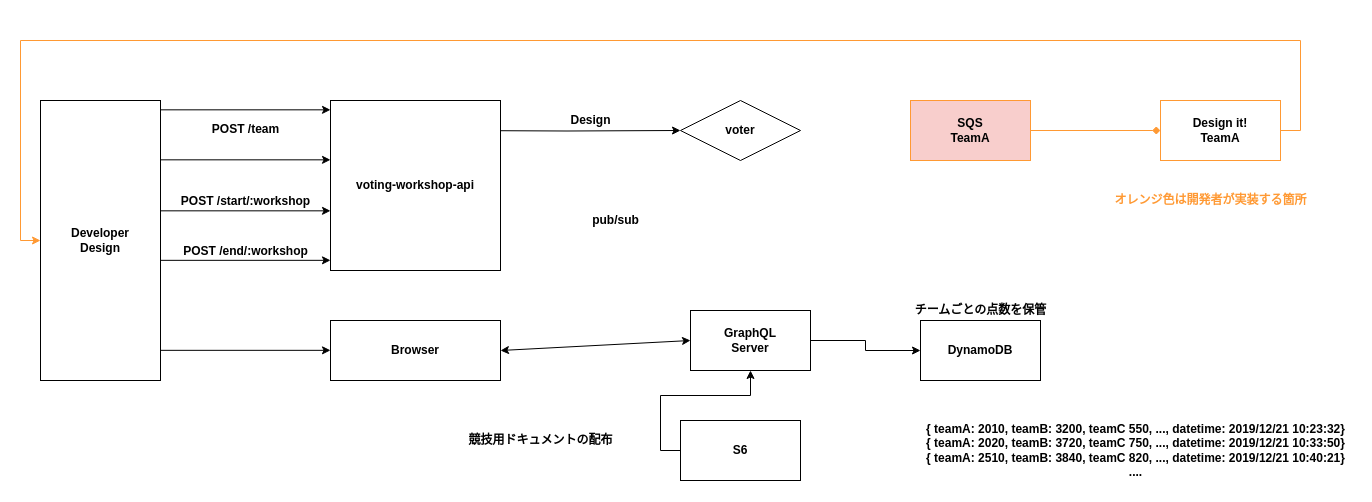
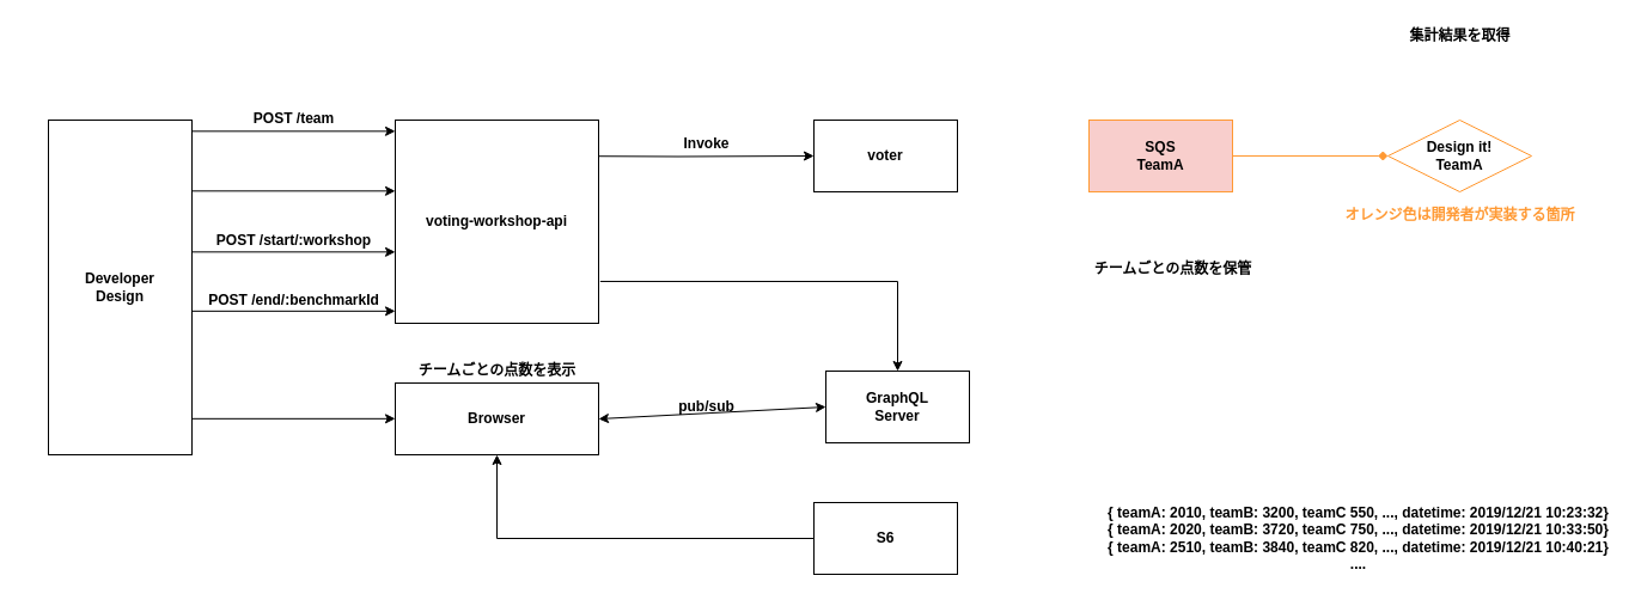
+ <mxCell id="24" value="&lt;b&gt;集計結果を取得&lt;/b&gt;" style="text;html=1;align=center;verticalAlign=middle;resizable=0;points=[];;autosize=1;" parent="1" vertex="1"><mxGeometry x="1170" y="20" width="100" height="20" as="geometry" /></mxCell>
- <mxCell id="14" style="edgeStyle=orthogonalEdgeStyle;rounded=0;orthogonalLoop=1;jettySize=auto;html=1;exitX=1;exitY=0.5;exitDx=0;exitDy=0;entryX=0;entryY=0.5;entryDx=0;entryDy=0;strokeColor=#FF9933;" parent="1" source="15" target="9" edge="1"><mxGeometry relative="1" as="geometry"><Array as="points"><mxPoint x="1300" y="130" /><mxPoint x="1300" y="40" /><mxPoint x="20" y="40" /><mxPoint x="20" y="240" /></Array></mxGeometry></mxCell>
- <mxCell id="22" value="Design" style="text;html=1;align=center;verticalAlign=middle;resizable=0;points=[];;autosize=1;fontStyle=1" parent="1" vertex="1"><mxGeometry x="565" y="110" width="50" height="20" as="geometry" /></mxCell>
+ <mxCell id="22" value="Invoke" style="text;html=1;align=center;verticalAlign=middle;resizable=0;points=[];;autosize=1;fontStyle=1" parent="1" vertex="1"><mxGeometry x="565" y="110" width="50" height="20" as="geometry" /></mxCell>
- <mxCell id="32" value="POST /team" style="text;html=1;align=center;verticalAlign=middle;resizable=0;points=[];;autosize=1;fontStyle=1" vertex="1" parent="1"><mxGeometry x="205" y="118.5" width="80" height="20" as="geometry" /></mxCell>
+ <mxCell id="32" value="POST /team" style="text;html=1;align=center;verticalAlign=middle;resizable=0;points=[];;autosize=1;fontStyle=1" vertex="1" parent="1"><mxGeometry x="205" y="88.5" width="80" height="20" as="geometry" /></mxCell>
- <mxCell id="2" value="&lt;b&gt;voter&lt;br&gt;&lt;/b&gt;" style="rhombus;whiteSpace=wrap;html=1;" parent="1" vertex="1"><mxGeometry x="680" y="100" width="120" height="60" as="geometry" /></mxCell>
+ <mxCell id="2" value="&lt;b&gt;voter&lt;br&gt;&lt;/b&gt;" style="rounded=0;whiteSpace=wrap;html=1;" parent="1" vertex="1"><mxGeometry x="680" y="100" width="120" height="60" as="geometry" /></mxCell>
- <mxCell id="15" value="&lt;b&gt;Design it!&lt;br&gt;TeamA&lt;br&gt;&lt;/b&gt;" style="rounded=0;whiteSpace=wrap;html=1;strokeColor=#FF9933;" parent="1" vertex="1"><mxGeometry x="1160" y="100" width="120" height="60" as="geometry" /></mxCell>
+ <mxCell id="15" value="&lt;b&gt;Design it!&lt;br&gt;TeamA&lt;br&gt;&lt;/b&gt;" style="rhombus;whiteSpace=wrap;html=1;strokeColor=#FF9933;" parent="1" vertex="1"><mxGeometry x="1160" y="100" width="120" height="60" as="geometry" /></mxCell>
- <mxCell id="29" value="&lt;b&gt;&lt;font color=&quot;#ff9933&quot;&gt;オレンジ色は開発者が実装する箇所&lt;/font&gt;&lt;/b&gt;" style="text;html=1;align=center;verticalAlign=middle;resizable=0;points=[];;autosize=1;" parent="1" vertex="1"><mxGeometry x="1105" y="190" width="210" height="20" as="geometry" /></mxCell>
+ <mxCell id="29" value="&lt;b&gt;&lt;font color=&quot;#ff9933&quot;&gt;オレンジ色は開発者が実装する箇所&lt;/font&gt;&lt;/b&gt;" style="text;html=1;align=center;verticalAlign=middle;resizable=0;points=[];;autosize=1;" parent="1" vertex="1"><mxGeometry x="1115" y="170" width="210" height="20" as="geometry" /></mxCell>
- <mxCell id="20" value="&lt;b&gt;pub/sub&lt;/b&gt;" style="text;html=1;align=center;verticalAlign=middle;resizable=0;points=[];;autosize=1;" parent="1" vertex="1"><mxGeometry x="585" y="210" width="60" height="20" as="geometry" /></mxCell>
+ <mxCell id="20" value="&lt;b&gt;pub/sub&lt;/b&gt;" style="text;html=1;align=center;verticalAlign=middle;resizable=0;points=[];;autosize=1;" parent="1" vertex="1"><mxGeometry x="560" y="330" width="60" height="20" as="geometry" /></mxCell>
+ <mxCell id="11" style="edgeStyle=orthogonalEdgeStyle;rounded=0;orthogonalLoop=1;jettySize=auto;html=1;exitX=1.008;exitY=0.794;exitDx=0;exitDy=0;exitPerimeter=0;" parent="1" source="10" target="4" edge="1"><mxGeometry relative="1" as="geometry"><mxPoint x="450" y="200" as="sourcePoint" /></mxGeometry></mxCell>
- <mxCell id="13" value="POST /end/:workshop" style="text;html=1;align=center;verticalAlign=middle;resizable=0;points=[];;autosize=1;fontStyle=1" parent="1" vertex="1"><mxGeometry x="165" y="240.5" width="160" height="20" as="geometry" /></mxCell>
+ <mxCell id="13" value="POST /end/:benchmarkId" style="text;html=1;align=center;verticalAlign=middle;resizable=0;points=[];;autosize=1;fontStyle=1" parent="1" vertex="1"><mxGeometry x="165" y="240.5" width="160" height="20" as="geometry" /></mxCell>
+ <mxCell id="21" value="&lt;b&gt;チームごとの点数を表示&lt;/b&gt;" style="text;html=1;align=center;verticalAlign=middle;resizable=0;points=[];;autosize=1;" parent="1" vertex="1"><mxGeometry x="340" y="300" width="150" height="20" as="geometry" /></mxCell>
- <mxCell id="28" value="&lt;b&gt;チームごとの点数を保管&lt;/b&gt;" style="text;html=1;align=center;verticalAlign=middle;resizable=0;points=[];;autosize=1;" parent="1" vertex="1"><mxGeometry x="905" y="300" width="150" height="20" as="geometry" /></mxCell>
+ <mxCell id="28" value="&lt;b&gt;チームごとの点数を保管&lt;/b&gt;" style="text;html=1;align=center;verticalAlign=middle;resizable=0;points=[];;autosize=1;" parent="1" vertex="1"><mxGeometry x="905" y="215" width="150" height="20" as="geometry" /></mxCell>
- <mxCell id="3" style="edgeStyle=orthogonalEdgeStyle;rounded=0;orthogonalLoop=1;jettySize=auto;html=1;exitX=1;exitY=0.5;exitDx=0;exitDy=0;entryX=0;entryY=0.5;entryDx=0;entryDy=0;" parent="1" source="4" target="5" edge="1"><mxGeometry relative="1" as="geometry" /></mxCell>
- <mxCell id="5" value="&lt;b&gt;DynamoDB&lt;br&gt;&lt;/b&gt;" style="rounded=0;whiteSpace=wrap;html=1;" parent="1" vertex="1"><mxGeometry x="920" y="320" width="120" height="60" as="geometry" /></mxCell>
- <mxCell id="25" style="edgeStyle=orthogonalEdgeStyle;rounded=0;orthogonalLoop=1;jettySize=auto;html=1;exitX=0;exitY=0.5;exitDx=0;exitDy=0;strokeColor=#000000;" parent="1" source="26" target="4" edge="1"><mxGeometry relative="1" as="geometry" /></mxCell>
+ <mxCell id="25" style="edgeStyle=orthogonalEdgeStyle;rounded=0;orthogonalLoop=1;jettySize=auto;html=1;exitX=0;exitY=0.5;exitDx=0;exitDy=0;entryX=0.5;entryY=1;entryDx=0;entryDy=0;strokeColor=#000000;" parent="1" source="26" target="18" edge="1"><mxGeometry relative="1" as="geometry" /></mxCell>
- <mxCell id="27" value="&lt;b&gt;競技用ドキュメントの配布&lt;/b&gt;" style="text;html=1;align=center;verticalAlign=middle;resizable=0;points=[];;autosize=1;" parent="1" vertex="1"><mxGeometry x="460" y="430" width="160" height="20" as="geometry" /></mxCell>
